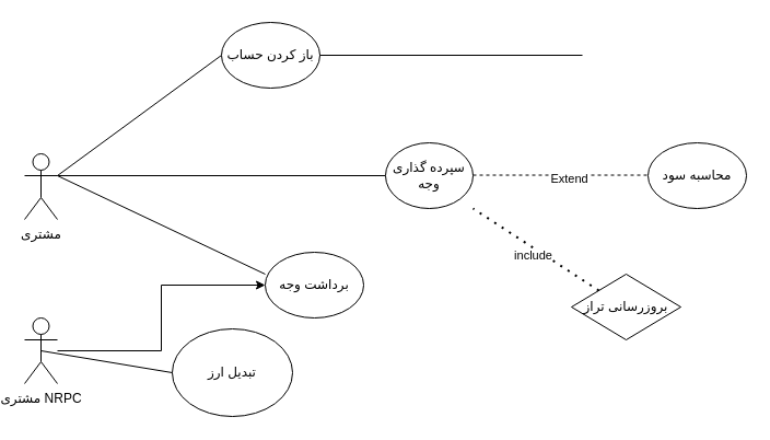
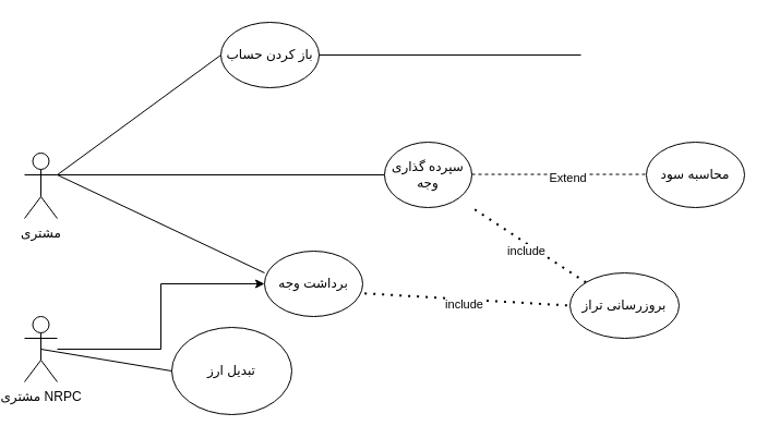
+ <mxCell id="20" value="" style="endArrow=none;dashed=1;html=1;dashPattern=1 3;strokeWidth=2;rounded=0;entryX=0;entryY=0.5;entryDx=0;entryDy=0;exitX=1.019;exitY=0.646;exitDx=0;exitDy=0;exitPerimeter=0;" edge="1" parent="1" source="10" target="17"><mxGeometry width="50" height="50" relative="1" as="geometry"><mxPoint x="340" y="270" as="sourcePoint" /><mxPoint x="370" y="220" as="targetPoint" /></mxGeometry></mxCell>
+ <mxCell id="21" value="include" style="edgeLabel;html=1;align=center;verticalAlign=middle;resizable=0;points=[];" vertex="1" connectable="0" parent="20"><mxGeometry x="-0.034" y="-4" relative="1" as="geometry"><mxPoint as="offset" /></mxGeometry></mxCell>
- <mxCell id="17" value="بروزرسانی تراز" style="rhombus;whiteSpace=wrap;html=1;" vertex="1" parent="1"><mxGeometry x="520" y="250" width="100" height="60" as="geometry" /></mxCell>
+ <mxCell id="17" value="بروزرسانی تراز" style="ellipse;whiteSpace=wrap;html=1;" vertex="1" parent="1"><mxGeometry x="520" y="250" width="100" height="60" as="geometry" /></mxCell>
